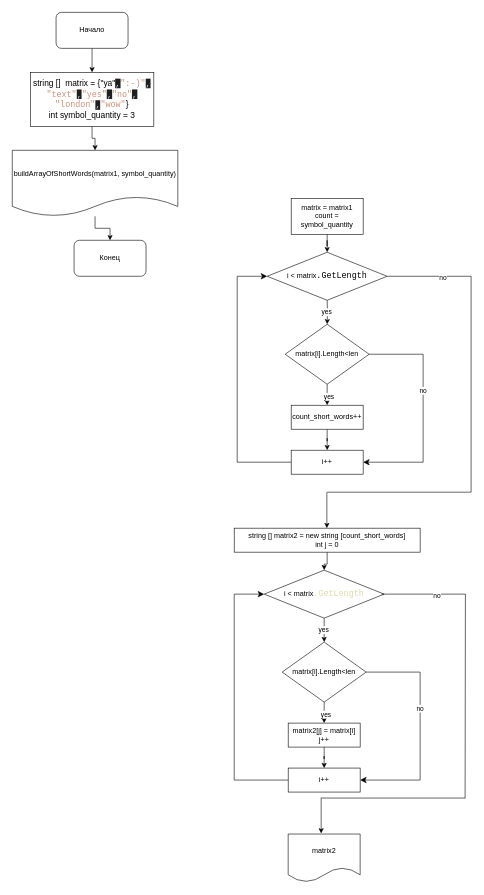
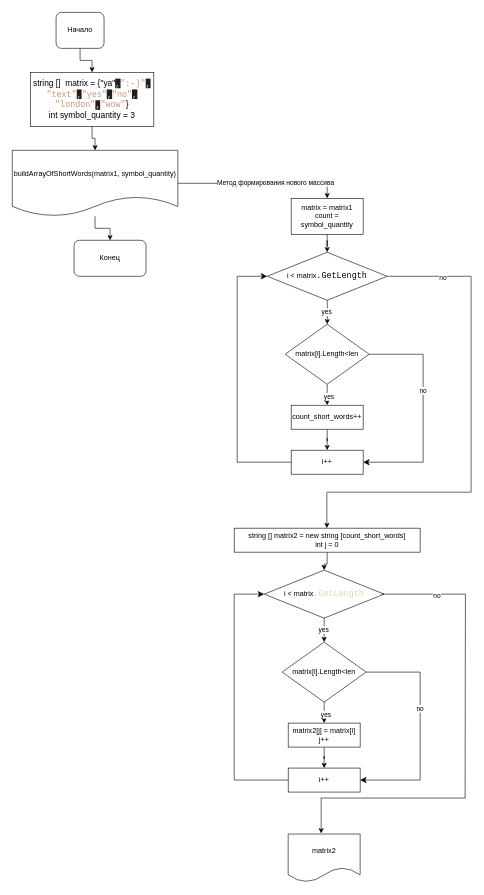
- <mxCell id="3" value="Начало" style="rounded=1;whiteSpace=wrap;html=1;" vertex="1" parent="1"><mxGeometry x="93" width="120" height="60" as="geometry" y="20" /></mxCell>
+ <mxCell id="3" value="Начало" style="rounded=1;whiteSpace=wrap;html=1;" vertex="1" parent="1"><mxGeometry x="93" y="20" width="80" height="60" as="geometry" /></mxCell>
+ <mxCell id="8" style="edgeStyle=orthogonalEdgeStyle;rounded=0;orthogonalLoop=1;jettySize=auto;html=1;entryX=0.5;entryY=0;entryDx=0;entryDy=0;" edge="1" parent="1" source="10" target="49"><mxGeometry relative="1" as="geometry"><mxPoint x="555" y="250" as="targetPoint" /></mxGeometry></mxCell>
+ <mxCell id="9" value="Метод формирования нового массива" style="edgeLabel;html=1;align=center;verticalAlign=middle;resizable=0;points=[];" vertex="1" connectable="0" parent="8"><mxGeometry x="0.184" y="2" relative="1" as="geometry"><mxPoint as="offset" /></mxGeometry></mxCell>
